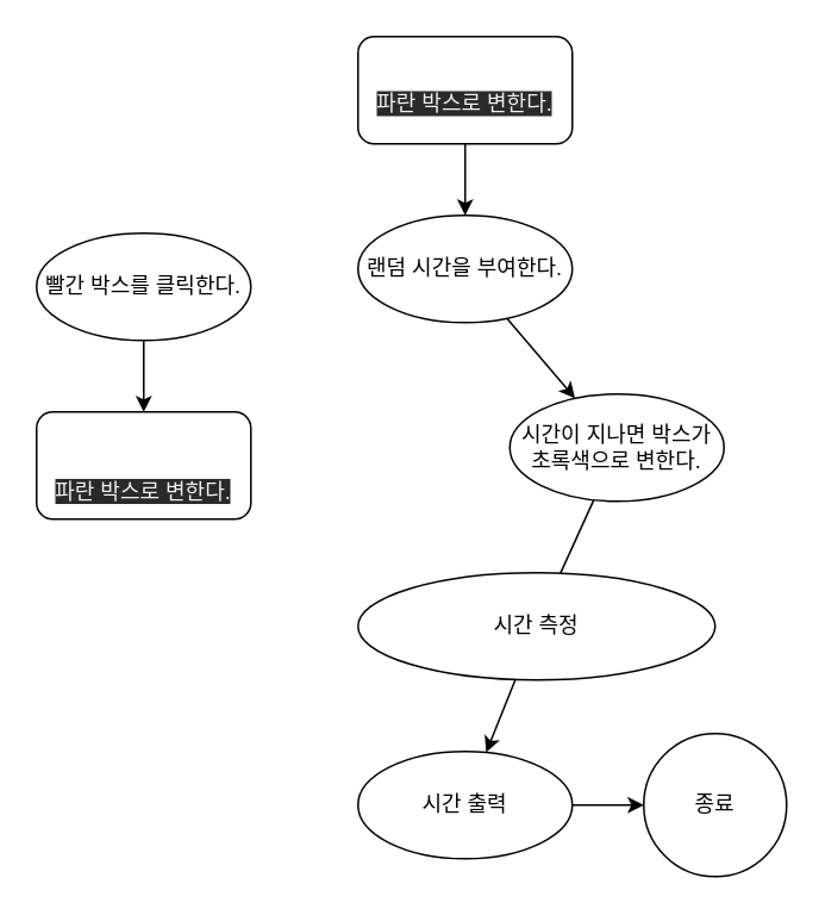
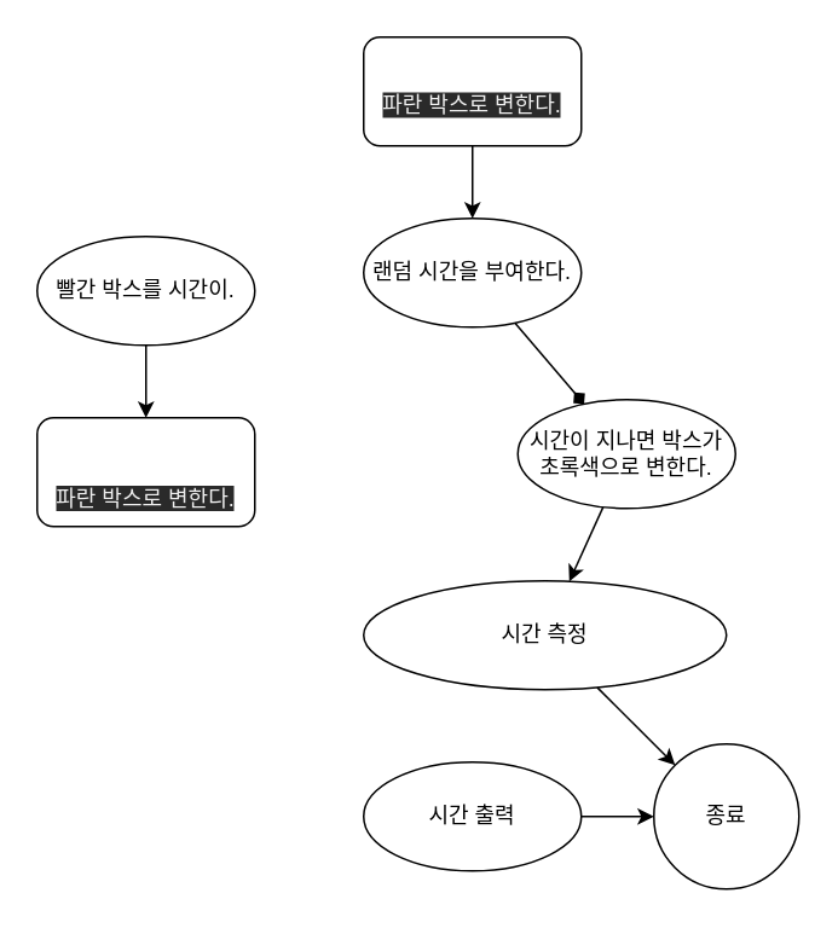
- <mxCell id="3" value="빨간 박스를 클릭한다." style="ellipse;whiteSpace=wrap;html=1;" parent="1" vertex="1"><mxGeometry x="20" y="130" width="120" height="60" as="geometry" /></mxCell>
+ <mxCell id="3" value="빨간 박스를 시간이." style="ellipse;whiteSpace=wrap;html=1;" parent="1" vertex="1"><mxGeometry x="20" y="130" width="120" height="60" as="geometry" /></mxCell>
- <mxCell id="5" value="" style="edgeStyle=none;html=1;" parent="1" source="6" target="8" edge="1"><mxGeometry relative="1" as="geometry" /></mxCell>
+ <mxCell id="5" value="" style="edgeStyle=none;html=1;endArrow=diamond;" parent="1" source="6" target="8" edge="1"><mxGeometry relative="1" as="geometry" /></mxCell>
- <mxCell id="7" value="" style="edgeStyle=none;html=1;endArrow=none;" parent="1" source="8" target="10" edge="1"><mxGeometry relative="1" as="geometry" /></mxCell>
+ <mxCell id="7" value="" style="edgeStyle=none;html=1;" parent="1" source="8" target="10" edge="1"><mxGeometry relative="1" as="geometry" /></mxCell>
- <mxCell id="9" value="" style="edgeStyle=none;html=1;" parent="1" source="10" target="12" edge="1"><mxGeometry relative="1" as="geometry" /></mxCell>
+ <mxCell id="9" value="" style="edgeStyle=none;html=1;" parent="1" source="10" target="13" edge="1"><mxGeometry relative="1" as="geometry" /></mxCell>
